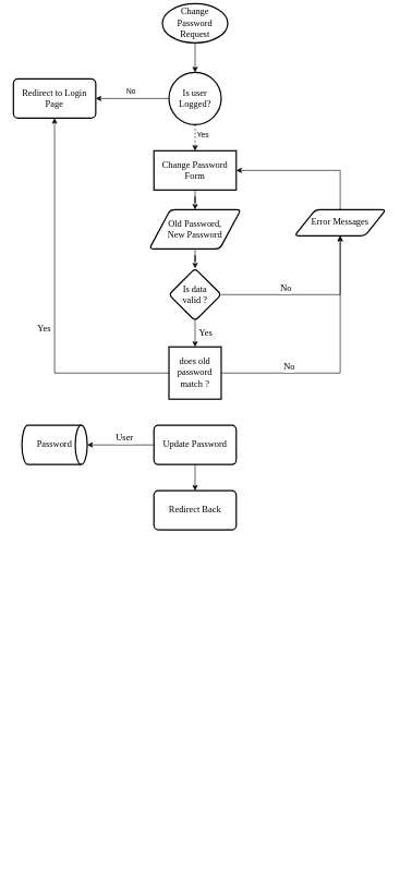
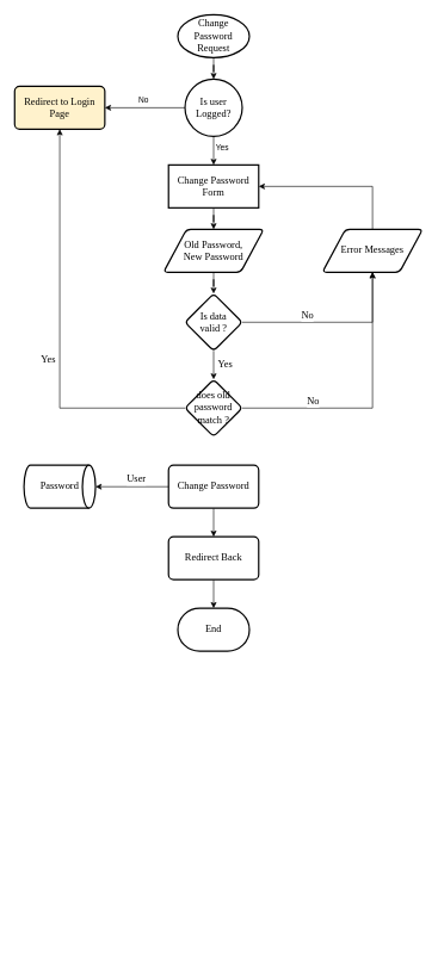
- <mxCell id="4" value="Change Password Request" style="strokeWidth=2;html=1;shape=mxgraph.flowchart.start_1;whiteSpace=wrap;fontFamily=Times New Roman;fontSize=14;" vertex="1" parent="1"><mxGeometry x="248" y="5" width="100" height="60" as="geometry" /></mxCell>
+ <mxCell id="4" value="Change Password Request" style="strokeWidth=2;html=1;shape=mxgraph.flowchart.start_1;whiteSpace=wrap;fontFamily=Times New Roman;fontSize=14;" vertex="1" parent="1"><mxGeometry x="248" y="20" width="100" height="60" as="geometry" /></mxCell>
- <mxCell id="29" value="Redirect to Login Page" style="rounded=1;whiteSpace=wrap;html=1;absoluteArcSize=1;arcSize=14;strokeWidth=2;fontFamily=Times New Roman;fontSize=14;" vertex="1" parent="1"><mxGeometry x="20" y="120" width="126" height="60" as="geometry" /></mxCell>
+ <mxCell id="29" value="Redirect to Login Page" style="rounded=1;whiteSpace=wrap;html=1;absoluteArcSize=1;arcSize=14;strokeWidth=2;fontFamily=Times New Roman;fontSize=14;fillColor=#fff2cc;" vertex="1" parent="1"><mxGeometry x="20" y="120" width="126" height="60" as="geometry" /></mxCell>
- <mxCell id="27" value="Yes" style="edgeStyle=orthogonalEdgeStyle;rounded=0;orthogonalLoop=1;jettySize=auto;html=1;dashed=1;" edge="1" parent="1" source="28" target="12"><mxGeometry x="-0.2" y="12" relative="1" as="geometry"><mxPoint as="offset" /></mxGeometry></mxCell>
+ <mxCell id="27" value="Yes" style="edgeStyle=orthogonalEdgeStyle;rounded=0;orthogonalLoop=1;jettySize=auto;html=1;" edge="1" parent="1" source="28" target="12"><mxGeometry x="-0.2" y="12" relative="1" as="geometry"><mxPoint as="offset" /></mxGeometry></mxCell>
- <mxCell id="14" value="Error Messages" style="shape=parallelogram;html=1;strokeWidth=2;perimeter=parallelogramPerimeter;whiteSpace=wrap;rounded=1;arcSize=12;size=0.23;fontFamily=Times New Roman;fontSize=14;" vertex="1" parent="1"><mxGeometry x="450" y="320" width="140" height="40" as="geometry" /></mxCell>
+ <mxCell id="14" value="Error Messages" style="shape=parallelogram;html=1;strokeWidth=2;perimeter=parallelogramPerimeter;whiteSpace=wrap;rounded=1;arcSize=12;size=0.23;fontFamily=Times New Roman;fontSize=14;" vertex="1" parent="1"><mxGeometry x="450" y="320" width="140" height="60" as="geometry" /></mxCell>
- <mxCell id="18" value="does old password match ?" style="whiteSpace=wrap;html=1;fontSize=14;fontFamily=Times New Roman;strokeWidth=2;arcSize=12;rounded=0;" vertex="1" parent="1"><mxGeometry x="258" y="530" width="80" height="80" as="geometry" /></mxCell>
+ <mxCell id="18" value="does old password match ?" style="rhombus;whiteSpace=wrap;html=1;fontSize=14;fontFamily=Times New Roman;strokeWidth=2;rounded=1;arcSize=12;" vertex="1" parent="1"><mxGeometry x="258" y="530" width="80" height="80" as="geometry" /></mxCell>
- <mxCell id="20" value="Update Password" style="rounded=1;whiteSpace=wrap;html=1;absoluteArcSize=1;arcSize=14;strokeWidth=2;fontFamily=Times New Roman;fontSize=14;" vertex="1" parent="1"><mxGeometry x="235" y="650" width="126" height="60" as="geometry" /></mxCell>
+ <mxCell id="20" value="Change Password" style="rounded=1;whiteSpace=wrap;html=1;absoluteArcSize=1;arcSize=14;strokeWidth=2;fontFamily=Times New Roman;fontSize=14;" vertex="1" parent="1"><mxGeometry x="235" y="650" width="126" height="60" as="geometry" /></mxCell>
+ <mxCell id="23" style="edgeStyle=orthogonalEdgeStyle;rounded=0;orthogonalLoop=1;jettySize=auto;html=1;fontFamily=Times New Roman;fontSize=14;" edge="1" parent="1" source="24" target="25"><mxGeometry relative="1" as="geometry" /></mxCell>
+ <mxCell id="25" value="End" style="strokeWidth=2;html=1;shape=mxgraph.flowchart.terminator;whiteSpace=wrap;fontFamily=Times New Roman;fontSize=14;" vertex="1" parent="1"><mxGeometry x="248" y="850" width="100" height="60" as="geometry" /></mxCell>
